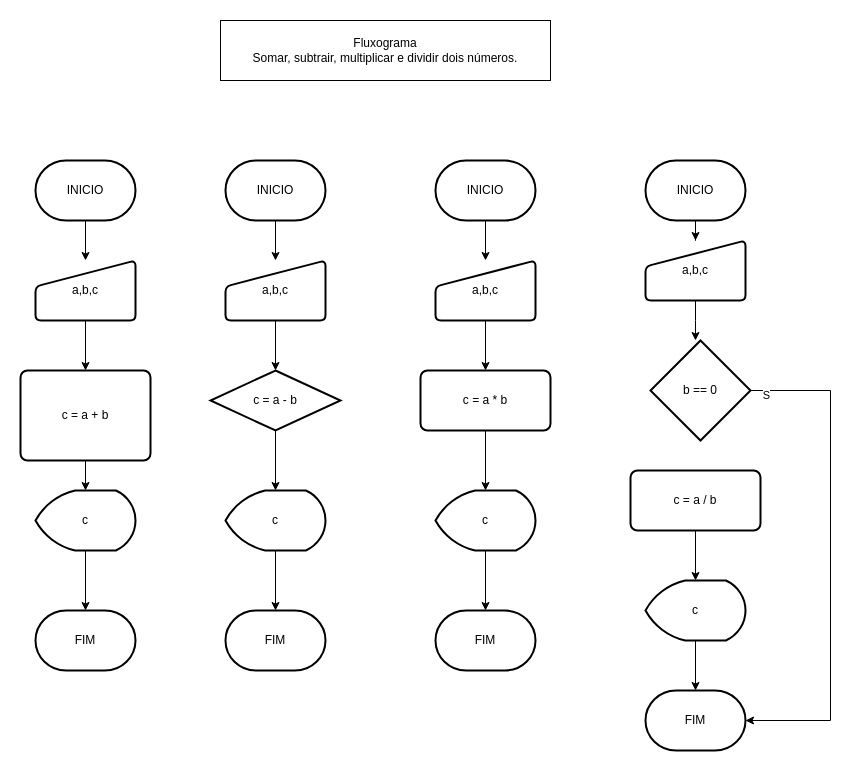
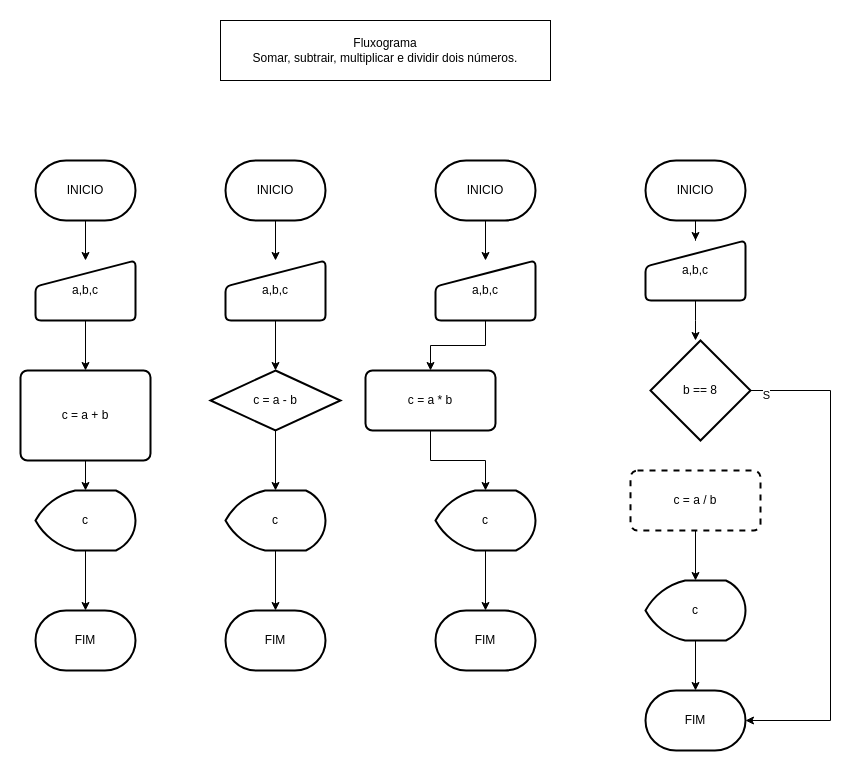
- <mxCell id="41" value="b == 0" style="strokeWidth=2;html=1;shape=mxgraph.flowchart.decision;whiteSpace=wrap;" vertex="1" parent="1"><mxGeometry x="650" y="340" width="100" height="100" as="geometry" /></mxCell>
+ <mxCell id="41" value="b == 8" style="strokeWidth=2;html=1;shape=mxgraph.flowchart.decision;whiteSpace=wrap;" vertex="1" parent="1"><mxGeometry x="650" y="340" width="100" height="100" as="geometry" /></mxCell>
- <mxCell id="26" value="c = a * b" style="rounded=1;whiteSpace=wrap;html=1;absoluteArcSize=1;arcSize=14;strokeWidth=2;" vertex="1" parent="1"><mxGeometry x="420" y="370" width="130" height="60" as="geometry" /></mxCell>
+ <mxCell id="26" value="c = a * b" style="rounded=1;whiteSpace=wrap;html=1;absoluteArcSize=1;arcSize=14;strokeWidth=2;" vertex="1" parent="1"><mxGeometry x="365" y="370" width="130" height="60" as="geometry" /></mxCell>
- <mxCell id="35" value="c = a / b" style="rounded=1;whiteSpace=wrap;html=1;absoluteArcSize=1;arcSize=14;strokeWidth=2;" vertex="1" parent="1"><mxGeometry x="630" y="470" width="130" height="60" as="geometry" /></mxCell>
+ <mxCell id="35" value="c = a / b" style="rounded=1;whiteSpace=wrap;html=1;absoluteArcSize=1;arcSize=14;strokeWidth=2;dashed=1;" vertex="1" parent="1"><mxGeometry x="630" y="470" width="130" height="60" as="geometry" /></mxCell>
